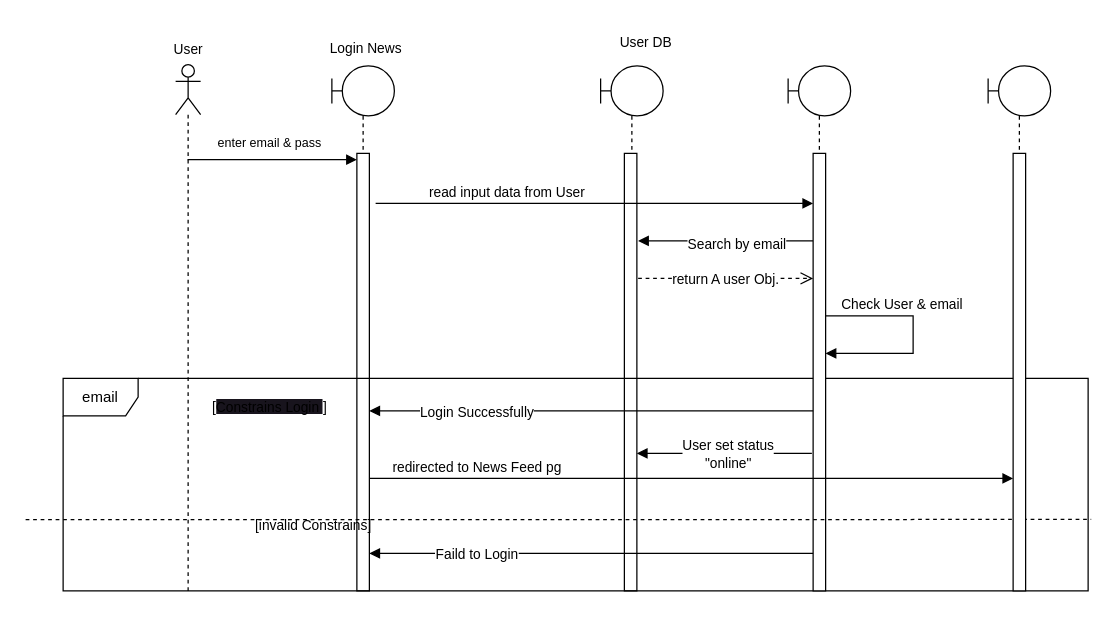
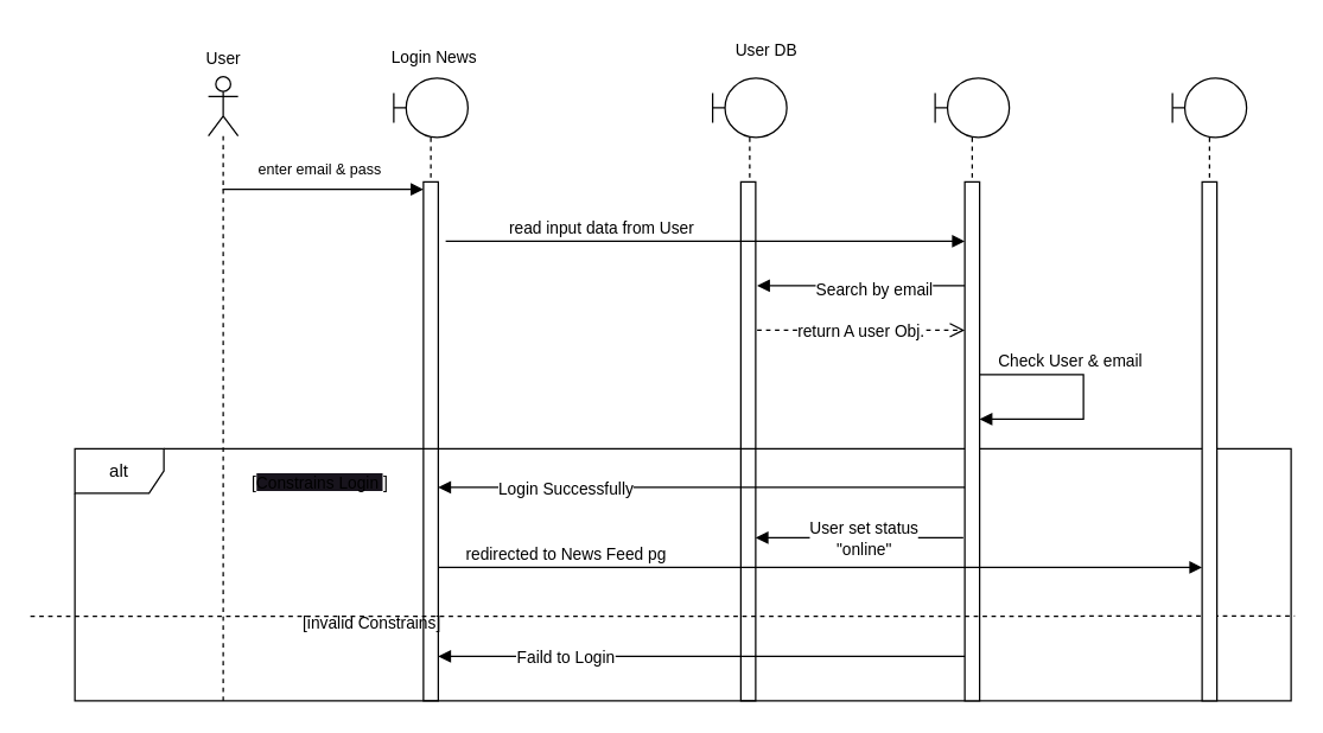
- <mxCell id="15" value="email" style="shape=umlFrame;whiteSpace=wrap;html=1;pointerEvents=0;" parent="1" vertex="1"><mxGeometry x="50" y="302" width="820" height="170" as="geometry" /></mxCell>
+ <mxCell id="15" value="alt" style="shape=umlFrame;whiteSpace=wrap;html=1;pointerEvents=0;" parent="1" vertex="1"><mxGeometry x="50" y="302" width="820" height="170" as="geometry" /></mxCell>
